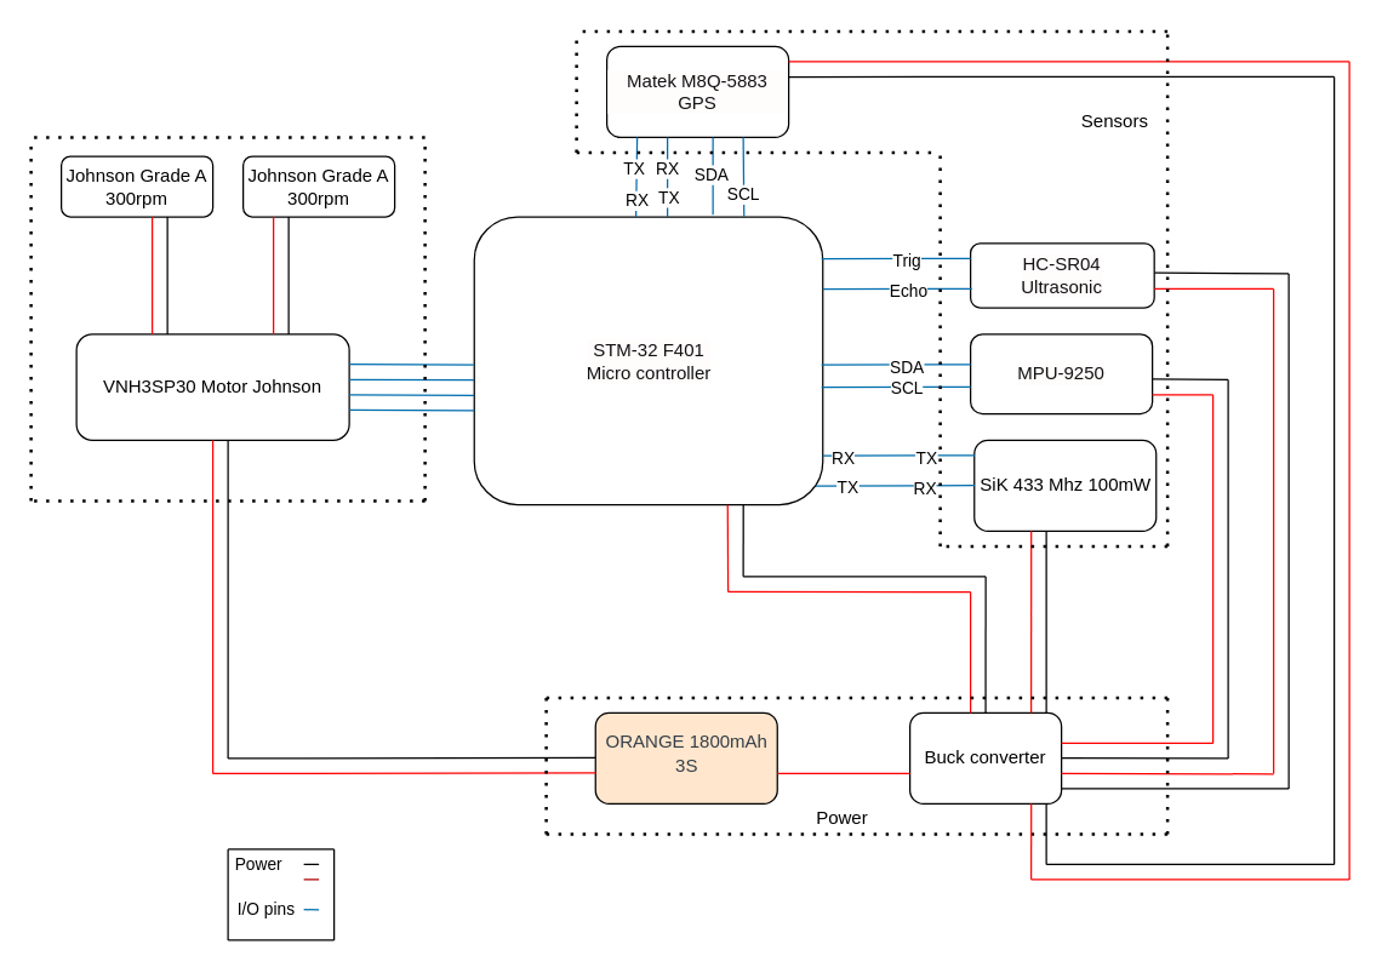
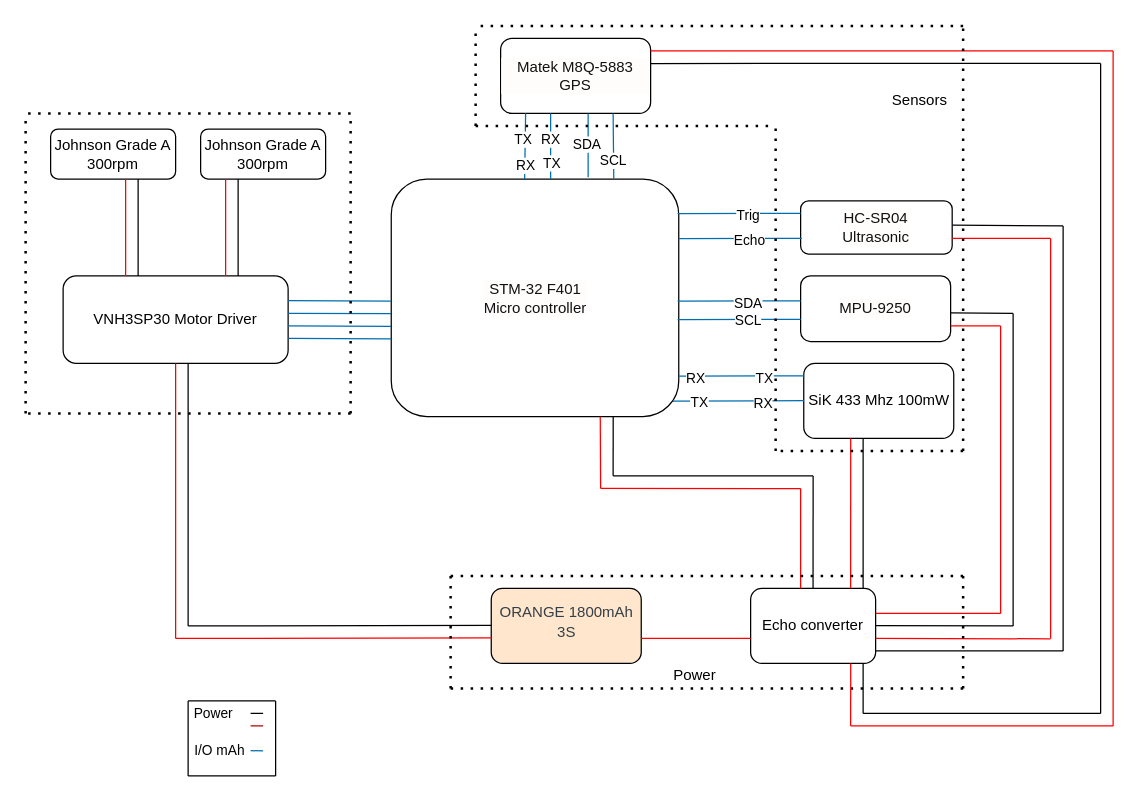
- <mxCell id="8" value="VNH3SP30 Motor Johnson" style="rounded=1;whiteSpace=wrap;html=1;" vertex="1" parent="1"><mxGeometry x="50" y="220" width="180" height="70" as="geometry" /></mxCell>
+ <mxCell id="8" value="VNH3SP30 Motor Driver" style="rounded=1;whiteSpace=wrap;html=1;" vertex="1" parent="1"><mxGeometry x="50" y="220" width="180" height="70" as="geometry" /></mxCell>
- <mxCell id="3" value="Buck converter" style="rounded=1;whiteSpace=wrap;html=1;align=center;" parent="1" vertex="1"><mxGeometry x="600" y="470" width="100" height="60" as="geometry" /></mxCell>
+ <mxCell id="3" value="Echo converter" style="rounded=1;whiteSpace=wrap;html=1;align=center;" parent="1" vertex="1"><mxGeometry x="600" y="470" width="100" height="60" as="geometry" /></mxCell>
- <mxCell id="94" value="I/O pins" style="text;html=1;align=center;verticalAlign=middle;resizable=0;points=[];autosize=1;strokeColor=none;fillColor=none;fontSize=11;fontColor=#000000;" vertex="1" parent="1"><mxGeometry x="150" y="590" width="50" height="20" as="geometry" /></mxCell>
+ <mxCell id="94" value="I/O mAh" style="text;html=1;align=center;verticalAlign=middle;resizable=0;points=[];autosize=1;strokeColor=none;fillColor=none;fontSize=11;fontColor=#000000;" vertex="1" parent="1"><mxGeometry x="150" y="590" width="50" height="20" as="geometry" /></mxCell>
